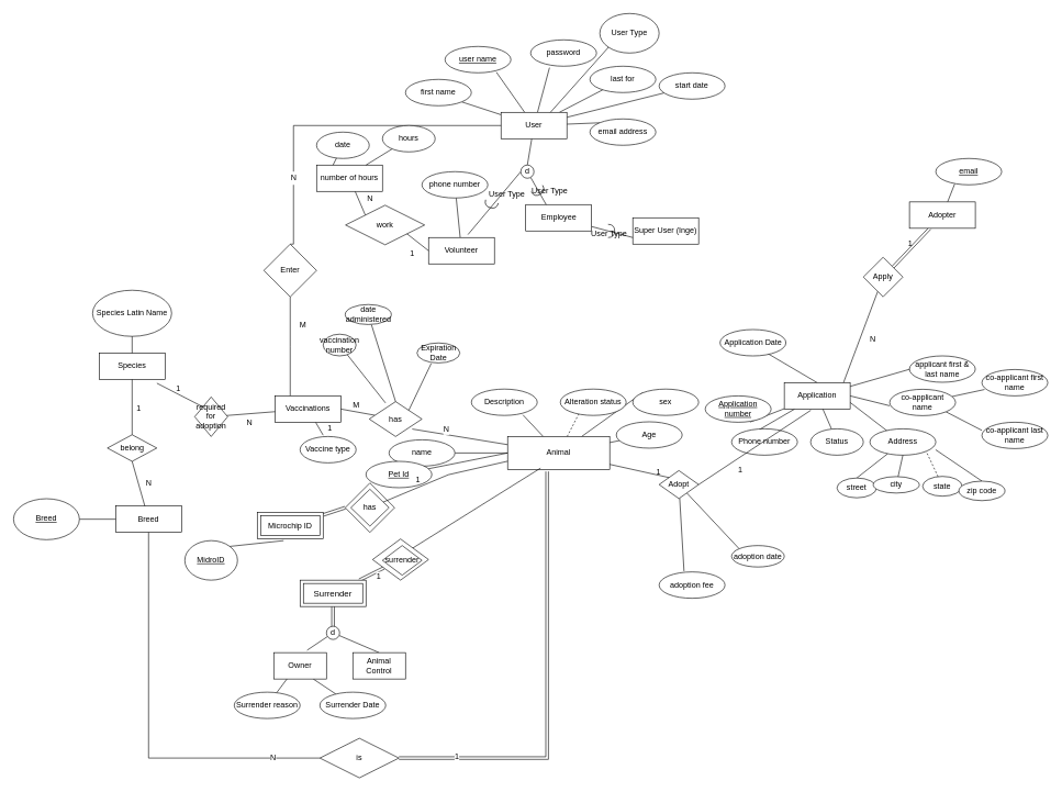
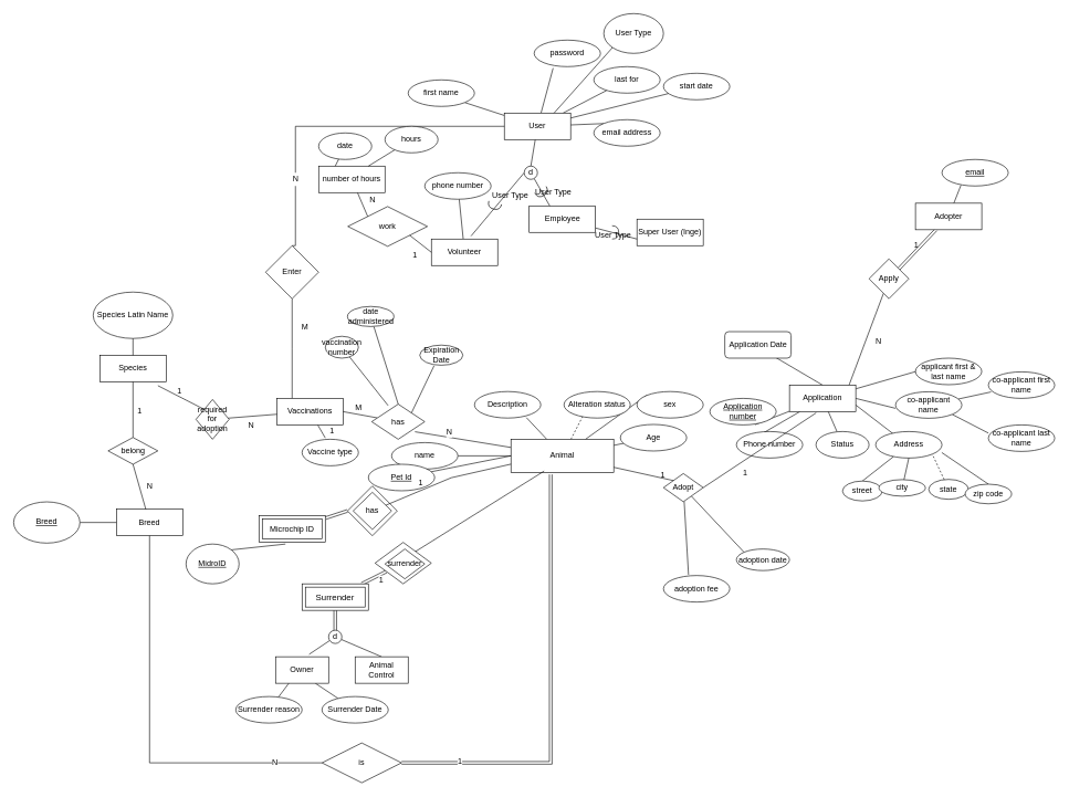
- <mxCell id="25" value="user name" style="ellipse;whiteSpace=wrap;html=1;align=center;fontStyle=4;" parent="1" vertex="1"><mxGeometry x="675" y="70" width="100" height="40" as="geometry" /></mxCell>
- <mxCell id="6" style="edgeStyle=none;rounded=0;orthogonalLoop=1;jettySize=auto;html=1;entryX=0.78;entryY=0.978;entryDx=0;entryDy=0;entryPerimeter=0;endArrow=none;endFill=0;" parent="1" source="10" target="25" edge="1"><mxGeometry relative="1" as="geometry" /></mxCell>
- <mxCell id="72" value="Application Date" style="ellipse;whiteSpace=wrap;html=1;align=center;" parent="1" vertex="1"><mxGeometry x="1092.5" y="499.67" width="100" height="40" as="geometry" /></mxCell>
+ <mxCell id="72" value="Application Date" style="whiteSpace=wrap;html=1;align=center;rounded=1;" parent="1" vertex="1"><mxGeometry x="1092.5" y="499.67" width="100" height="40" as="geometry" /></mxCell>
